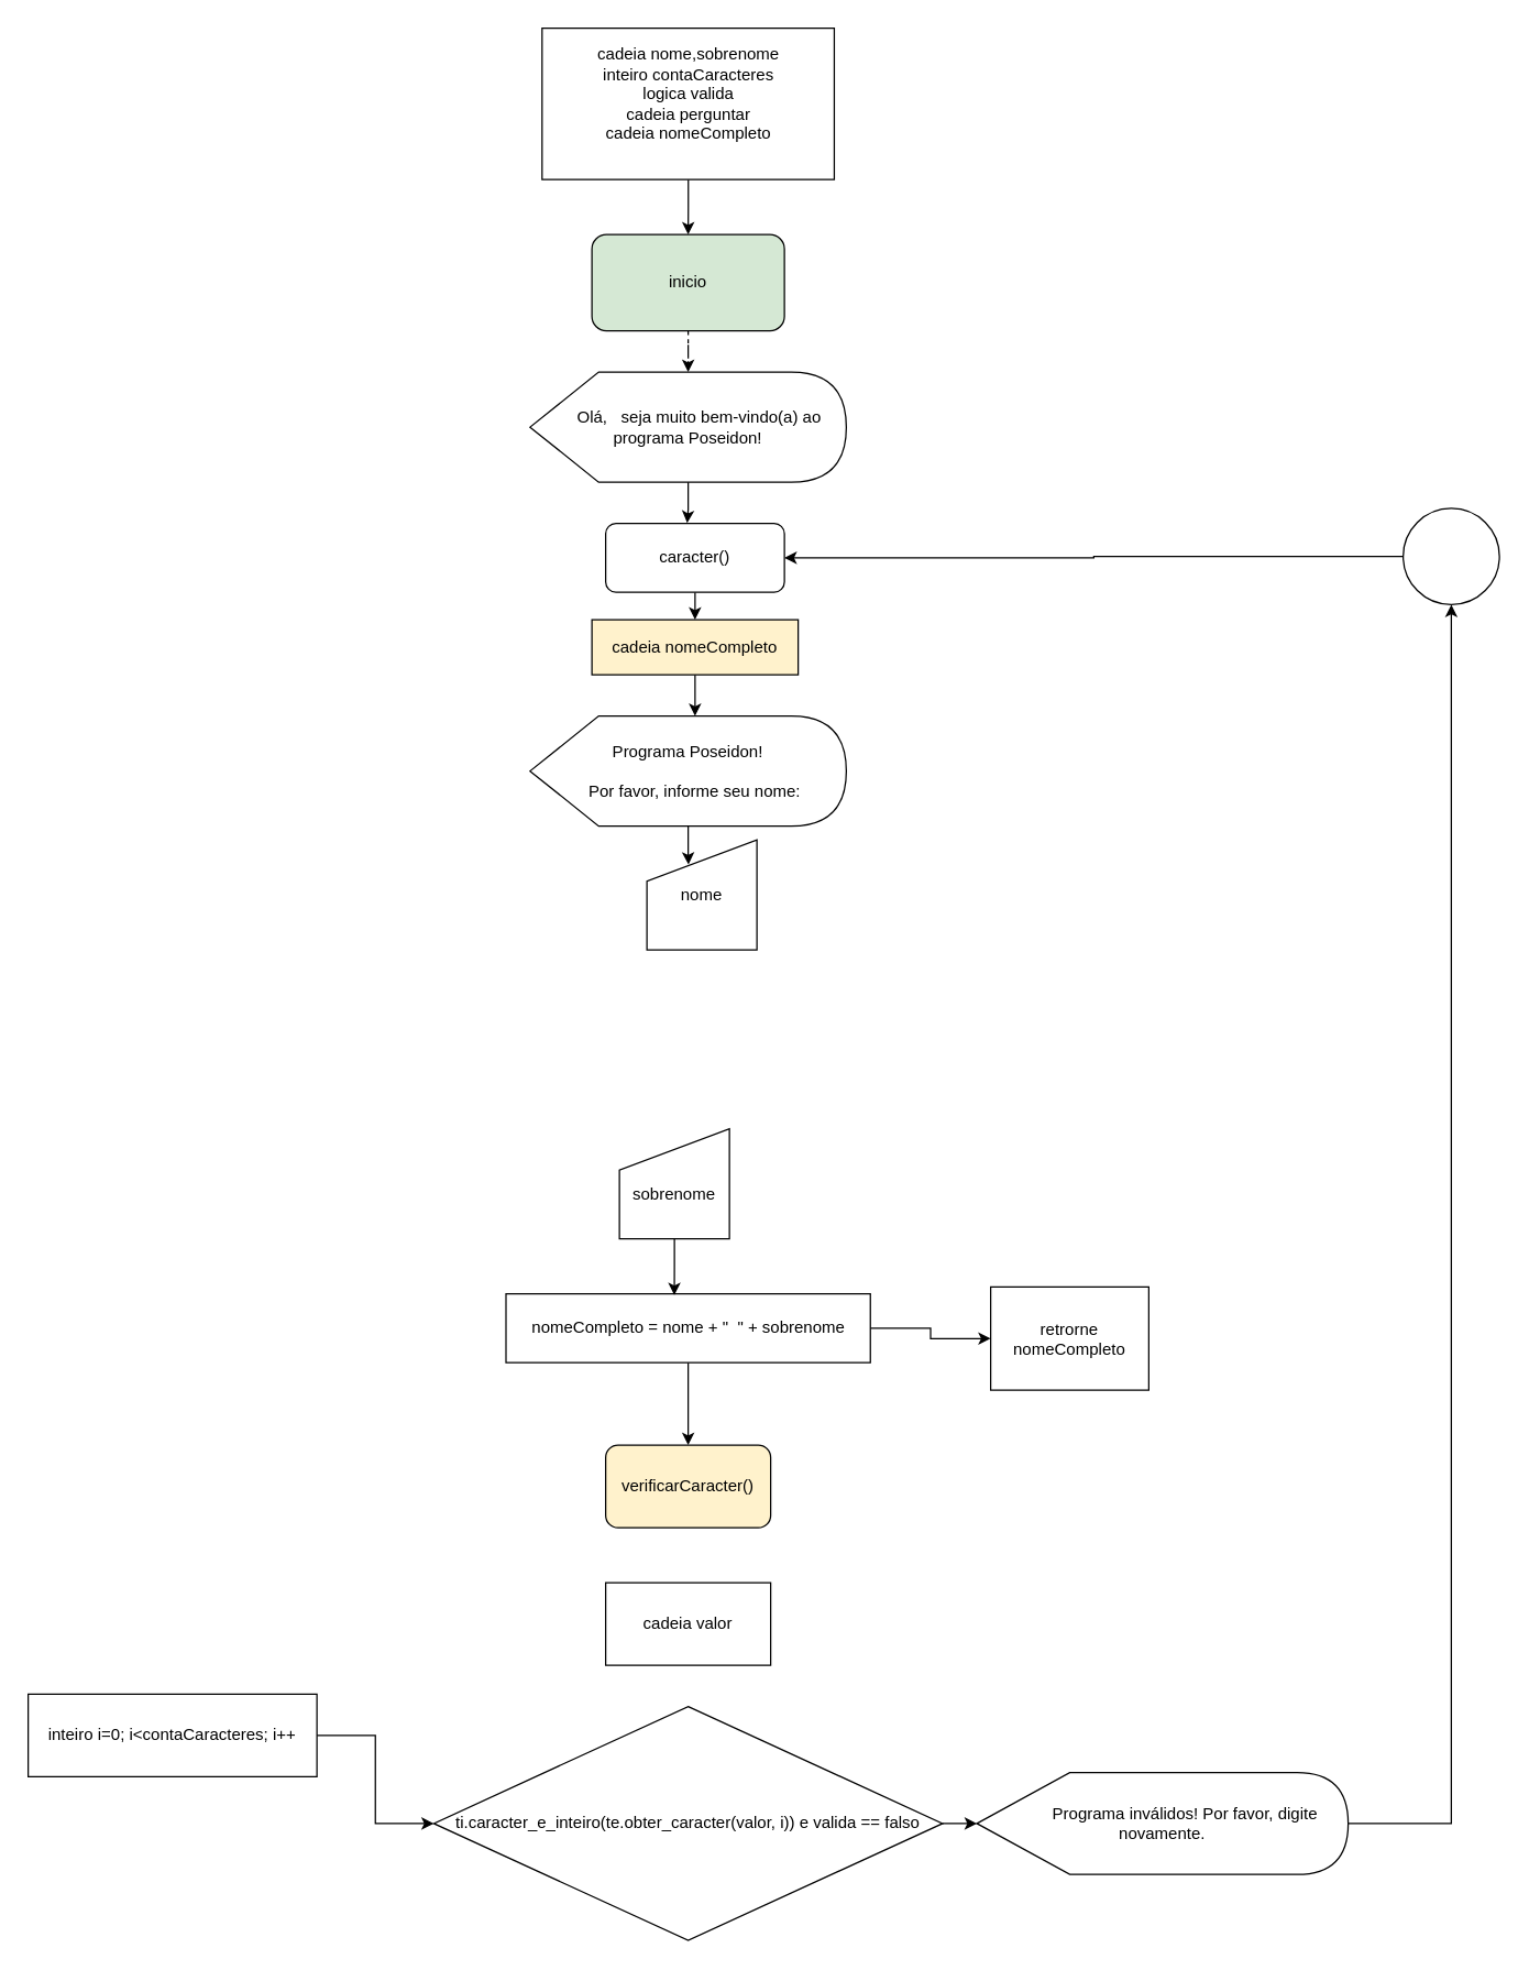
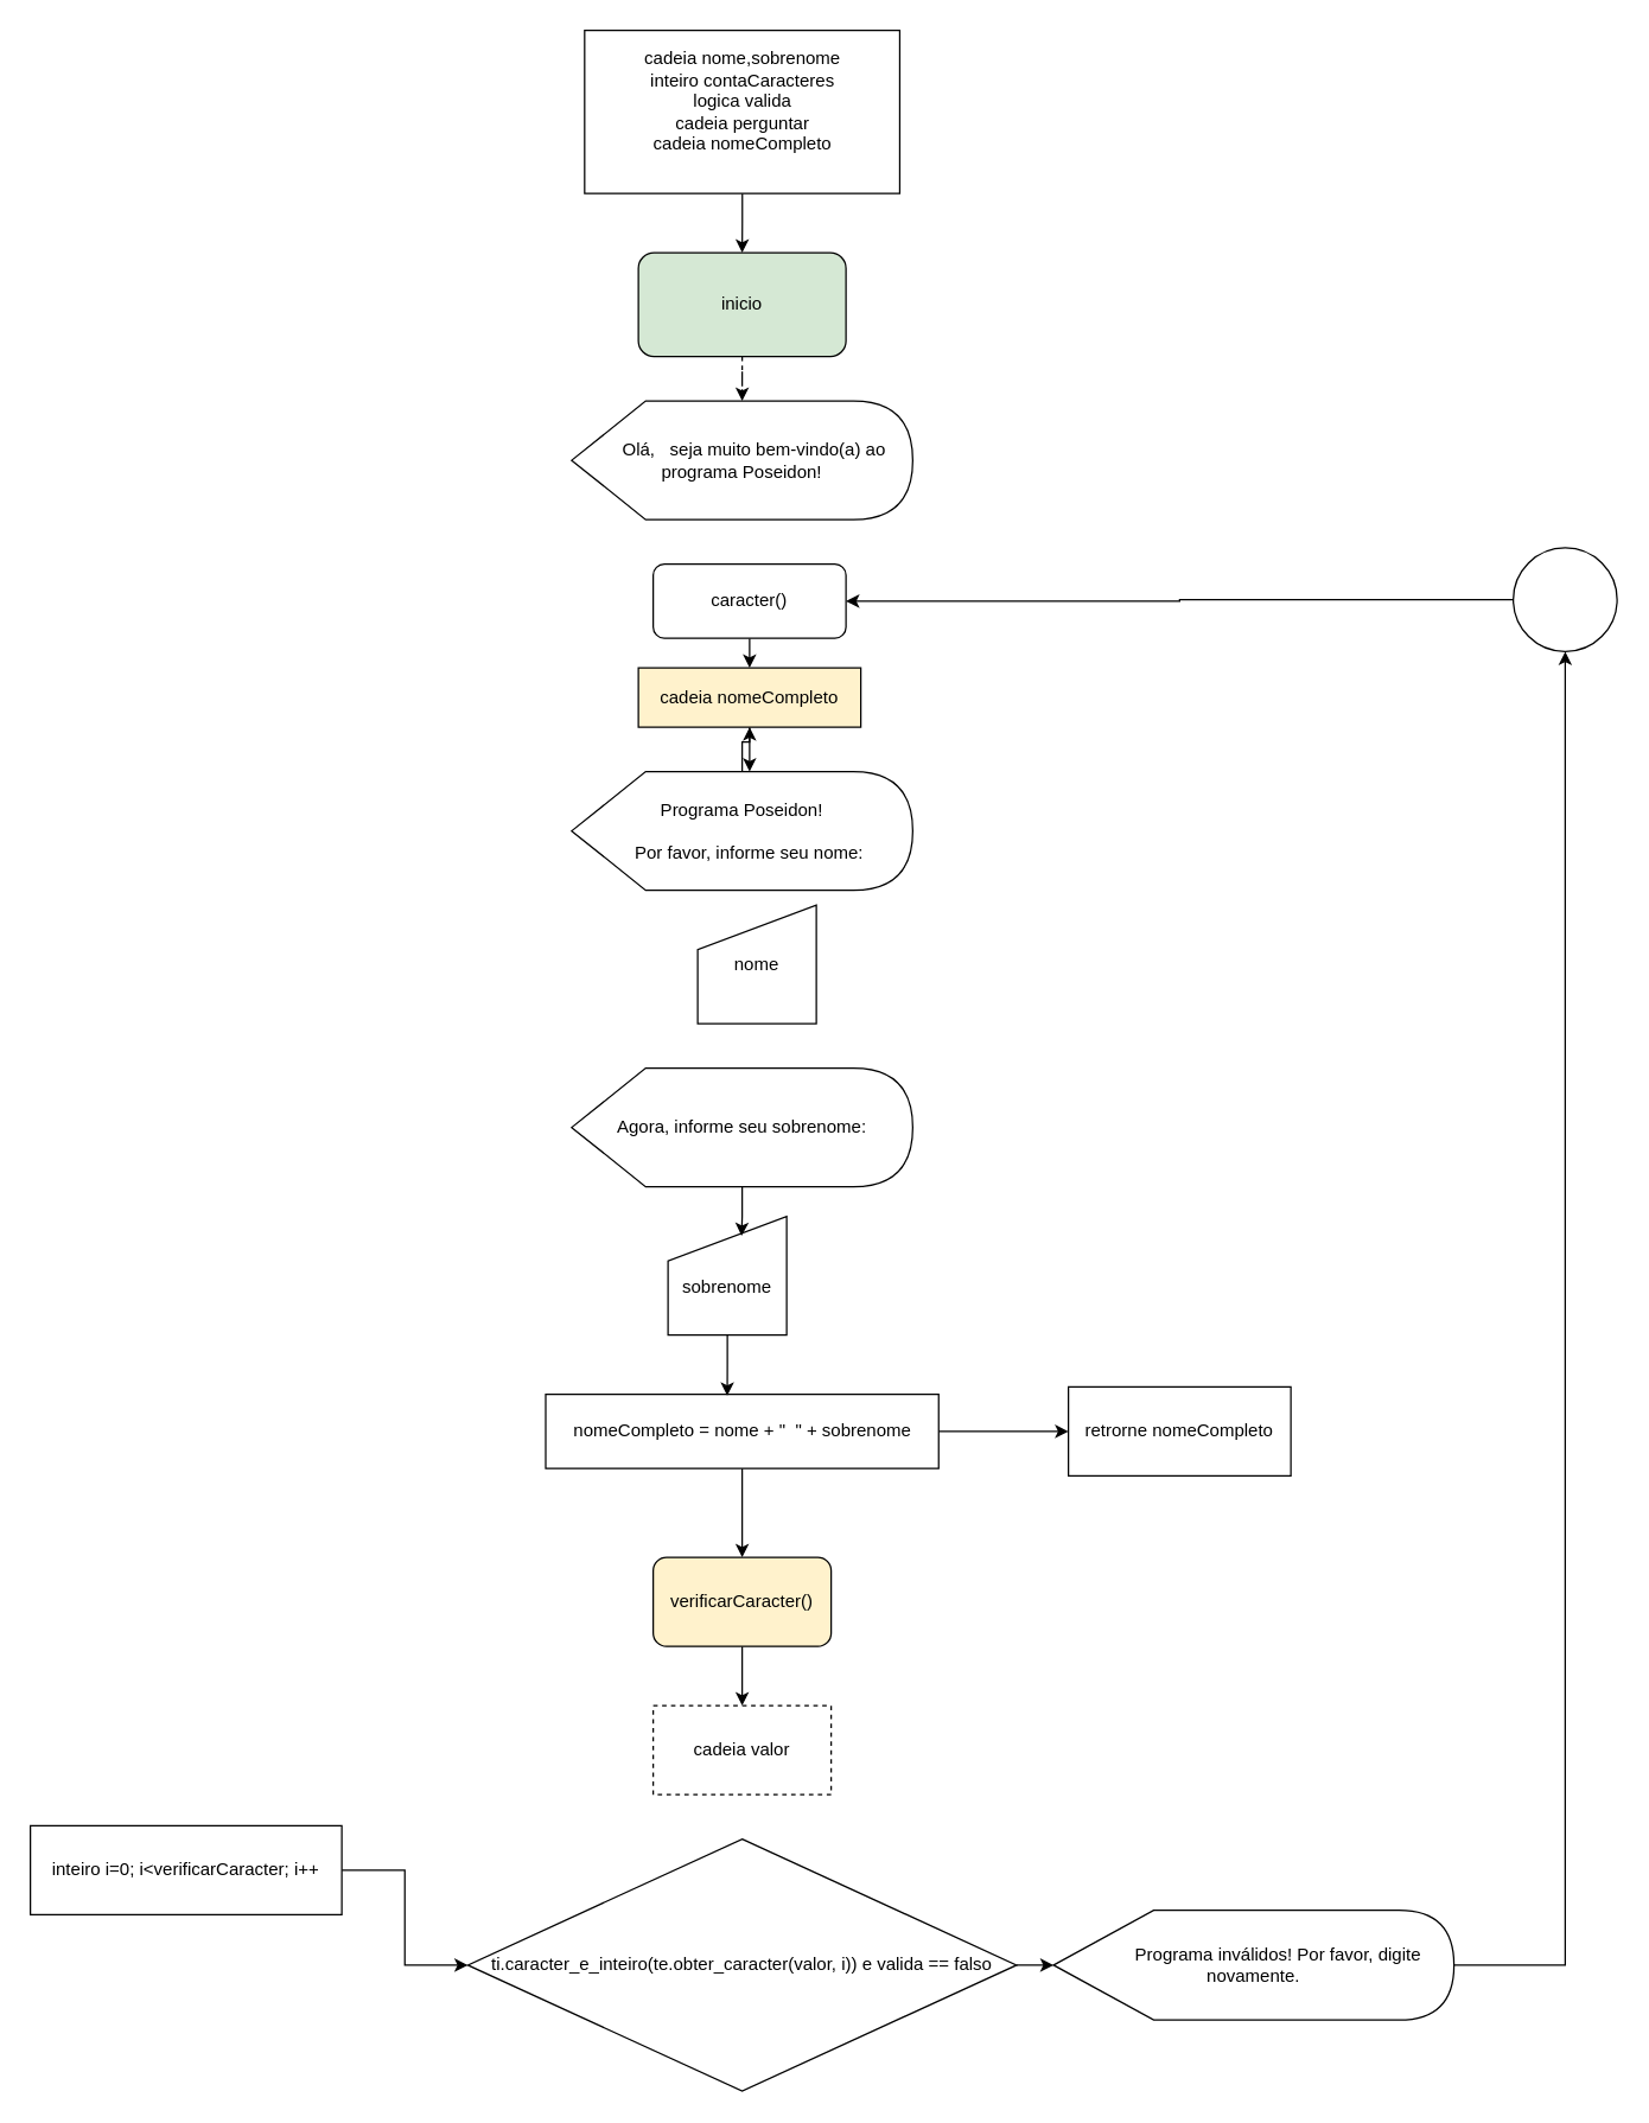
- <mxCell id="31" style="edgeStyle=orthogonalEdgeStyle;rounded=0;orthogonalLoop=1;jettySize=auto;html=1;entryX=0.456;entryY=-0.007;entryDx=0;entryDy=0;entryPerimeter=0;" edge="1" parent="1" source="4" target="21"><mxGeometry relative="1" as="geometry" /></mxCell>
- <mxCell id="8" style="edgeStyle=orthogonalEdgeStyle;rounded=0;orthogonalLoop=1;jettySize=auto;html=1;entryX=0.378;entryY=0.225;entryDx=0;entryDy=0;entryPerimeter=0;" edge="1" parent="1" source="5" target="6"><mxGeometry relative="1" as="geometry" /></mxCell>
+ <mxCell id="8" style="edgeStyle=orthogonalEdgeStyle;rounded=0;orthogonalLoop=1;jettySize=auto;html=1;" edge="1" parent="1" source="5" target="33"><mxGeometry relative="1" as="geometry" /></mxCell>
+ <mxCell id="9" value="&lt;div&gt;&lt;div&gt;Agora, informe seu sobrenome:&lt;/div&gt;&lt;/div&gt;" style="shape=display;whiteSpace=wrap;html=1;size=0.217;" vertex="1" parent="1"><mxGeometry x="385" y="720" width="230" height="80" as="geometry" /></mxCell>
+ <mxCell id="10" style="edgeStyle=orthogonalEdgeStyle;rounded=0;orthogonalLoop=1;jettySize=auto;html=1;entryX=0.62;entryY=0.165;entryDx=0;entryDy=0;entryPerimeter=0;" edge="1" parent="1" source="9" target="7"><mxGeometry relative="1" as="geometry" /></mxCell>
- <mxCell id="17" value="retrorne nomeCompleto" style="rounded=0;whiteSpace=wrap;html=1;" vertex="1" parent="1"><mxGeometry x="720" y="935" width="115" height="75" as="geometry" /></mxCell>
+ <mxCell id="17" value="retrorne nomeCompleto" style="rounded=0;whiteSpace=wrap;html=1;" vertex="1" parent="1"><mxGeometry x="720" y="935" width="150" height="60" as="geometry" /></mxCell>
+ <mxCell id="22" style="edgeStyle=orthogonalEdgeStyle;rounded=0;orthogonalLoop=1;jettySize=auto;html=1;" edge="1" parent="1" source="23" target="24"><mxGeometry relative="1" as="geometry" /></mxCell>
- <mxCell id="24" value="cadeia valor" style="rounded=0;whiteSpace=wrap;html=1;" vertex="1" parent="1"><mxGeometry x="440" y="1150" width="120" height="60" as="geometry" /></mxCell>
+ <mxCell id="24" value="cadeia valor" style="rounded=0;whiteSpace=wrap;html=1;dashed=1;" vertex="1" parent="1"><mxGeometry x="440" y="1150" width="120" height="60" as="geometry" /></mxCell>
- <mxCell id="26" value="inteiro i=0; i&amp;lt;contaCaracteres; i++" style="rounded=0;whiteSpace=wrap;html=1;" vertex="1" parent="1"><mxGeometry x="20" y="1231" width="210" height="60" as="geometry" /></mxCell>
+ <mxCell id="26" value="inteiro i=0; i&amp;lt;verificarCaracter; i++" style="rounded=0;whiteSpace=wrap;html=1;" vertex="1" parent="1"><mxGeometry x="20" y="1231" width="210" height="60" as="geometry" /></mxCell>
